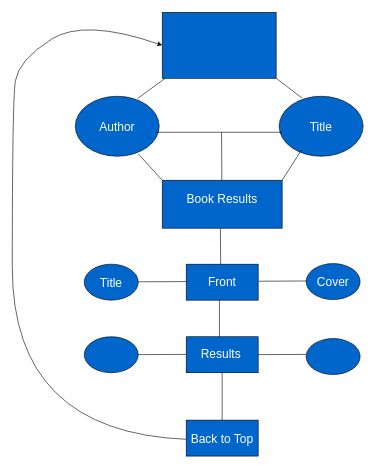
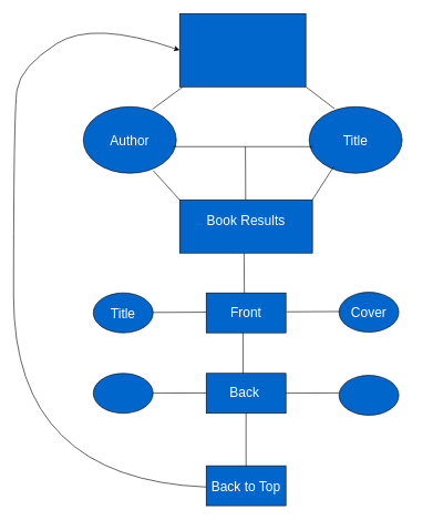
- <mxCell id="20" value="&lt;font style=&quot;font-size: 20px&quot;&gt;Results&lt;/font&gt;" style="text;html=1;strokeColor=none;fillColor=none;align=center;verticalAlign=middle;whiteSpace=wrap;rounded=0;labelBackgroundColor=none;fontColor=#FFFFFF;" parent="1" vertex="1"><mxGeometry x="293" y="564" width="150" height="50" as="geometry" /></mxCell>
+ <mxCell id="20" value="&lt;font style=&quot;font-size: 20px&quot;&gt;Back&lt;/font&gt;" style="text;html=1;strokeColor=none;fillColor=none;align=center;verticalAlign=middle;whiteSpace=wrap;rounded=0;labelBackgroundColor=none;fontColor=#FFFFFF;" parent="1" vertex="1"><mxGeometry x="293" y="564" width="150" height="50" as="geometry" /></mxCell>
